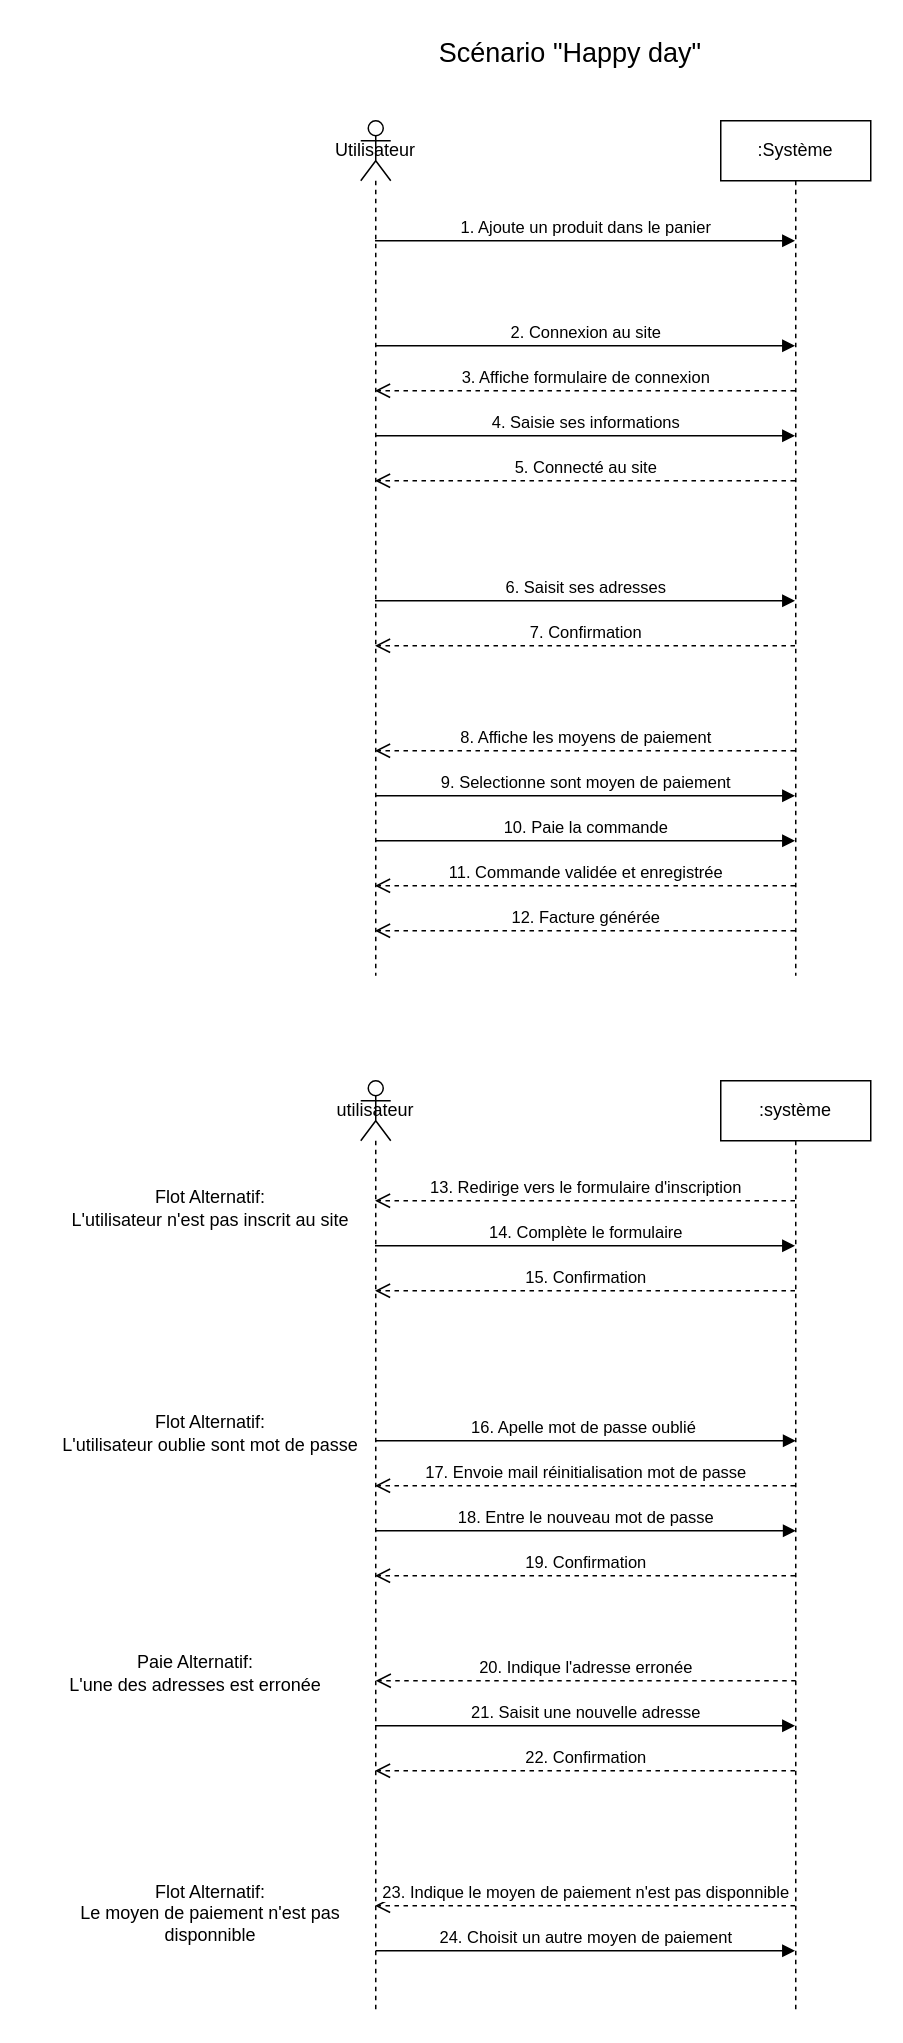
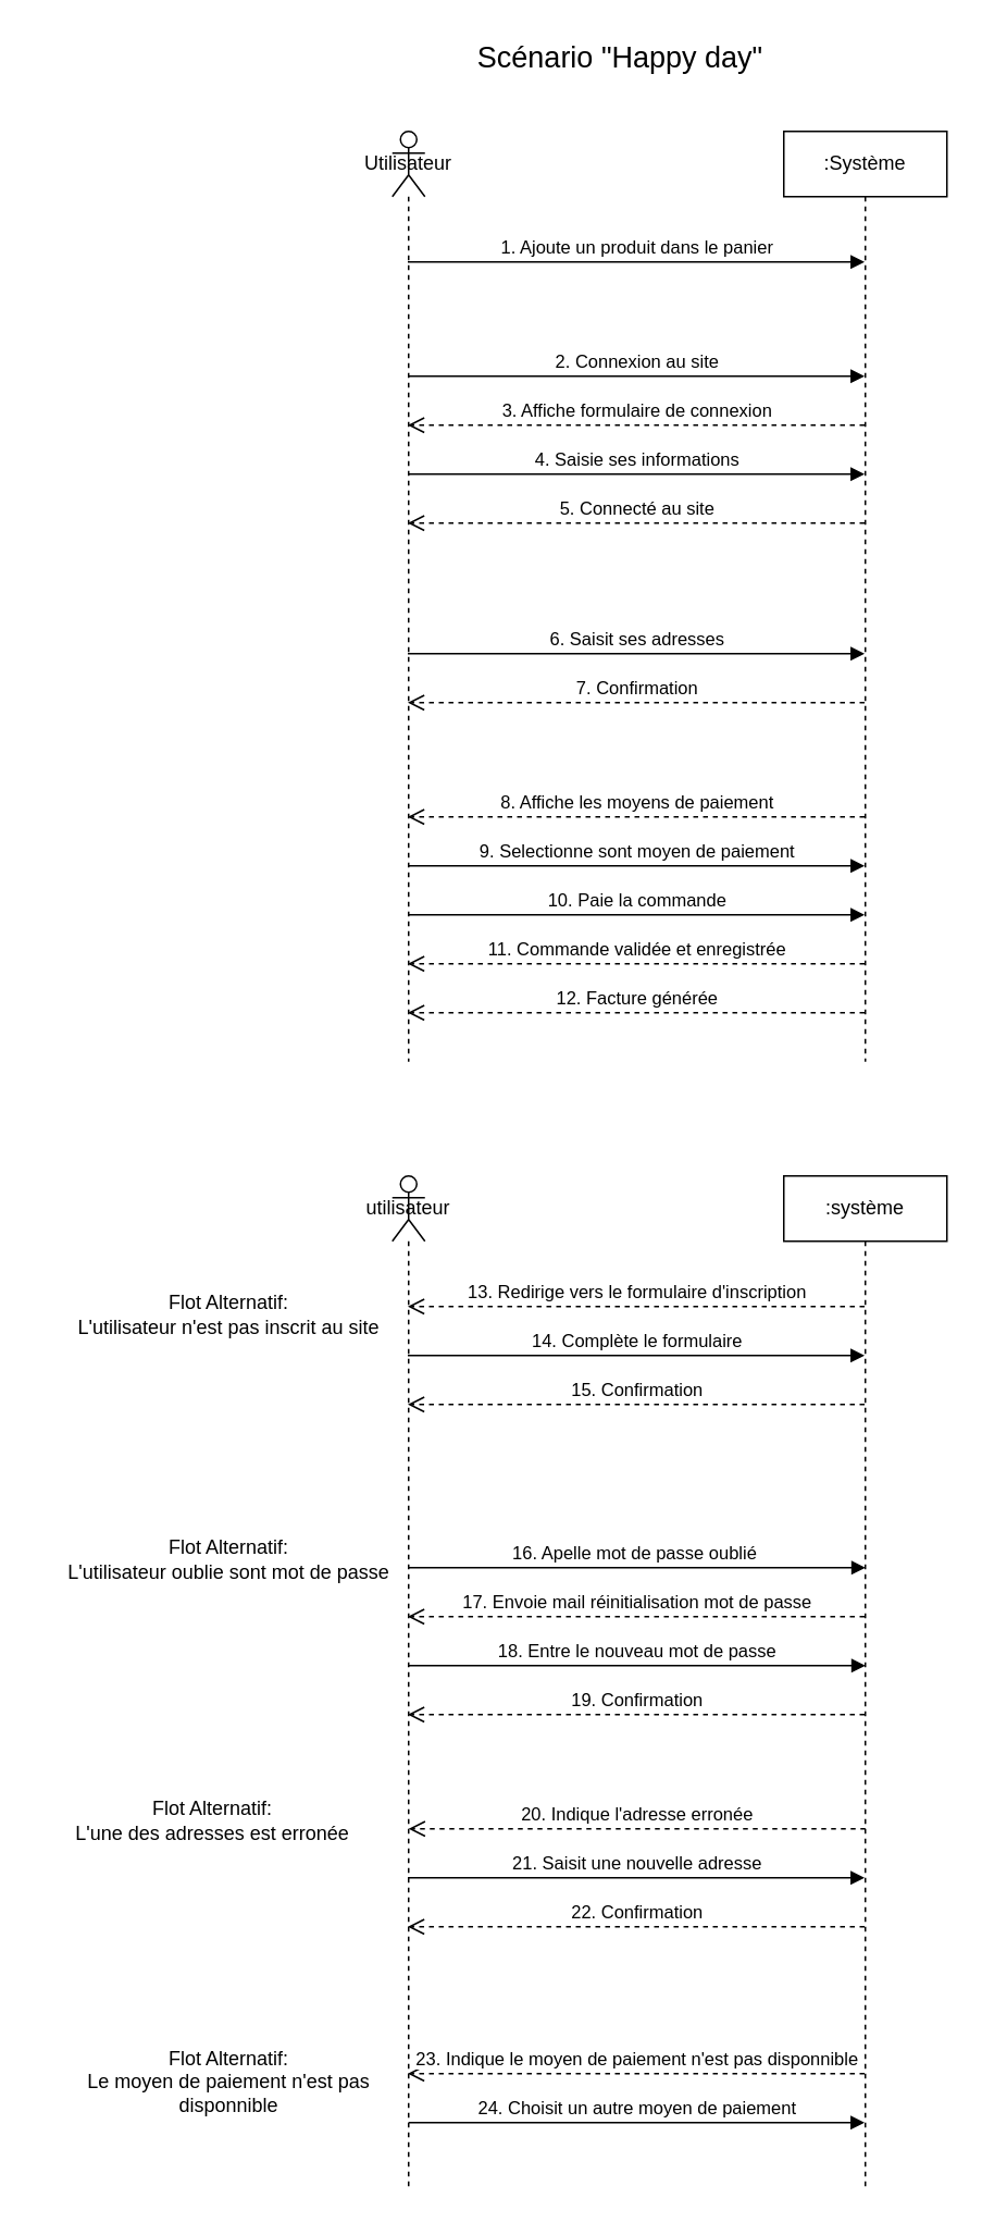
- <mxCell id="28" value="Paie Alternatif:&lt;br&gt;L'une des adresses est erronée" style="text;strokeColor=none;align=center;fillColor=none;html=1;verticalAlign=middle;whiteSpace=wrap;rounded=0;" vertex="1" parent="1"><mxGeometry x="20" y="1100" width="220" height="30" as="geometry" /></mxCell>
+ <mxCell id="28" value="Flot Alternatif:&lt;br&gt;L'une des adresses est erronée" style="text;strokeColor=none;align=center;fillColor=none;html=1;verticalAlign=middle;whiteSpace=wrap;rounded=0;" vertex="1" parent="1"><mxGeometry x="20" y="1100" width="220" height="30" as="geometry" /></mxCell>
